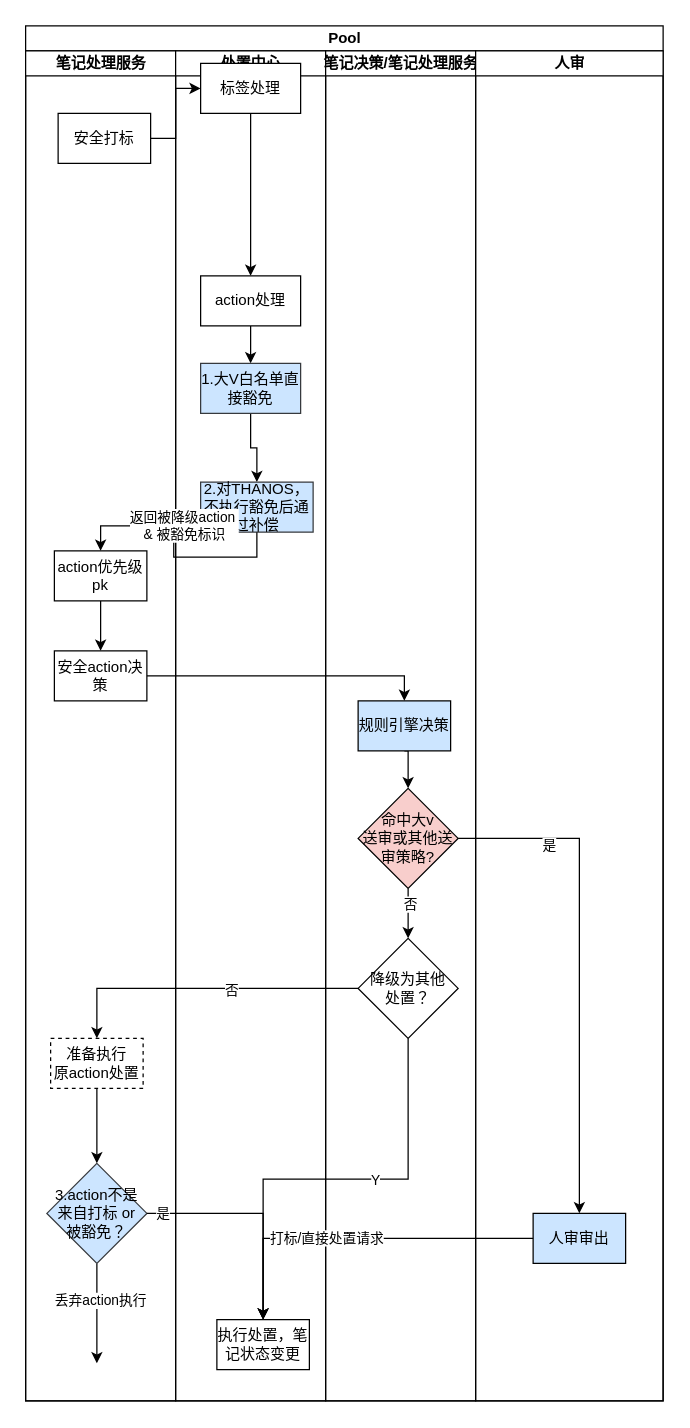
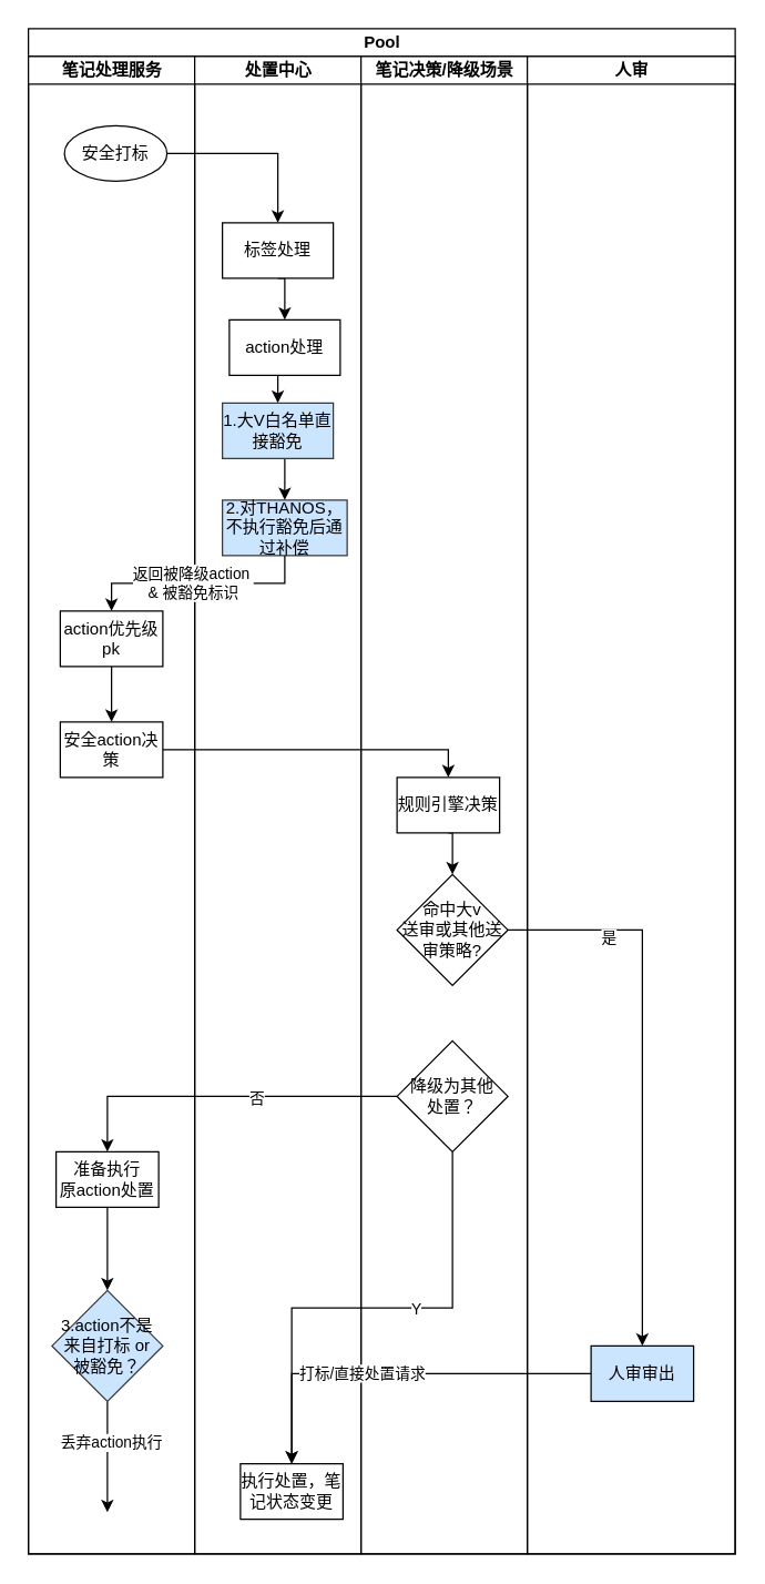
- <mxCell id="22" value="笔记决策/笔记处理服务" style="swimlane;startSize=20;html=1;" vertex="1" parent="2"><mxGeometry x="240" y="20" width="120" height="1080" as="geometry" /></mxCell>
+ <mxCell id="22" value="笔记决策/降级场景" style="swimlane;startSize=20;html=1;" vertex="1" parent="2"><mxGeometry x="240" y="20" width="120" height="1080" as="geometry" /></mxCell>
- <mxCell id="15" value="标签处理" style="rounded=0;whiteSpace=wrap;html=1;" vertex="1" parent="13"><mxGeometry x="20" y="10" width="80" height="40" as="geometry" /></mxCell>
+ <mxCell id="15" value="标签处理" style="rounded=0;whiteSpace=wrap;html=1;" vertex="1" parent="13"><mxGeometry x="20" y="120" width="80" height="40" as="geometry" /></mxCell>
- <mxCell id="4" value="安全打标" style="rounded=0;whiteSpace=wrap;html=1;" vertex="1" parent="3"><mxGeometry x="26" y="50" width="74" height="40" as="geometry" /></mxCell>
+ <mxCell id="4" value="安全打标" style="ellipse;whiteSpace=wrap;html=1;" vertex="1" parent="3"><mxGeometry x="26" y="50" width="74" height="40" as="geometry" /></mxCell>
- <mxCell id="17" value="action处理" style="rounded=0;whiteSpace=wrap;html=1;" vertex="1" parent="13"><mxGeometry x="20" y="180" width="80" height="40" as="geometry" /></mxCell>
+ <mxCell id="17" value="action处理" style="rounded=0;whiteSpace=wrap;html=1;" vertex="1" parent="13"><mxGeometry x="25" y="190" width="80" height="40" as="geometry" /></mxCell>
- <mxCell id="20" value="2.对THANOS，不执行豁免后通过补偿" style="rounded=0;whiteSpace=wrap;html=1;fillColor=#cce5ff;strokeColor=#36393d;" vertex="1" parent="13"><mxGeometry x="20" y="345" width="90" height="40" as="geometry" /></mxCell>
+ <mxCell id="20" value="2.对THANOS，不执行豁免后通过补偿" style="rounded=0;whiteSpace=wrap;html=1;fillColor=#cce5ff;strokeColor=#36393d;" vertex="1" parent="13"><mxGeometry x="20" y="320" width="90" height="40" as="geometry" /></mxCell>
- <mxCell id="24" value="规则引擎决策" style="rounded=0;whiteSpace=wrap;html=1;fillColor=#cce5ff;" vertex="1" parent="22"><mxGeometry x="26" y="520" width="74" height="40" as="geometry" /></mxCell>
+ <mxCell id="24" value="规则引擎决策" style="rounded=0;whiteSpace=wrap;html=1;" vertex="1" parent="22"><mxGeometry x="26" y="520" width="74" height="40" as="geometry" /></mxCell>
- <mxCell id="27" value="命中大v&lt;div&gt;送审或其他送审策略?&lt;/div&gt;" style="rhombus;whiteSpace=wrap;html=1;fillColor=#f8cecc;" vertex="1" parent="22"><mxGeometry x="26" y="590" width="80" height="80" as="geometry" /></mxCell>
+ <mxCell id="27" value="命中大v&lt;div&gt;送审或其他送审策略?&lt;/div&gt;" style="rhombus;whiteSpace=wrap;html=1;" vertex="1" parent="22"><mxGeometry x="26" y="590" width="80" height="80" as="geometry" /></mxCell>
- <mxCell id="25" style="edgeStyle=orthogonalEdgeStyle;rounded=0;orthogonalLoop=1;jettySize=auto;html=1;exitX=0.5;exitY=1;exitDx=0;exitDy=0;entryX=0.5;entryY=0;entryDx=0;entryDy=0;" edge="1" parent="22" source="27" target="28"><mxGeometry relative="1" as="geometry" /></mxCell>
- <mxCell id="26" value="否" style="edgeLabel;html=1;align=center;verticalAlign=middle;resizable=0;points=[];" vertex="1" connectable="0" parent="25"><mxGeometry x="-0.4" y="1" relative="1" as="geometry"><mxPoint as="offset" /></mxGeometry></mxCell>
- <mxCell id="9" value="准备执行&lt;div&gt;原action处置&lt;/div&gt;" style="rounded=0;whiteSpace=wrap;html=1;dashed=1;" vertex="1" parent="3"><mxGeometry x="20" y="790" width="74" height="40" as="geometry" /></mxCell>
+ <mxCell id="9" value="准备执行&lt;div&gt;原action处置&lt;/div&gt;" style="rounded=0;whiteSpace=wrap;html=1;" vertex="1" parent="3"><mxGeometry x="20" y="790" width="74" height="40" as="geometry" /></mxCell>
- <mxCell id="43" style="edgeStyle=orthogonalEdgeStyle;rounded=0;orthogonalLoop=1;jettySize=auto;html=1;exitX=1;exitY=0.5;exitDx=0;exitDy=0;entryX=0.5;entryY=0;entryDx=0;entryDy=0;" edge="1" parent="2" source="12" target="21"><mxGeometry relative="1" as="geometry" /></mxCell>
- <mxCell id="44" value="是" style="edgeLabel;html=1;align=center;verticalAlign=middle;resizable=0;points=[];" vertex="1" connectable="0" parent="43"><mxGeometry x="-0.861" y="1" relative="1" as="geometry"><mxPoint as="offset" /></mxGeometry></mxCell>
